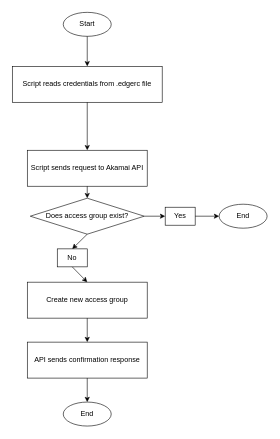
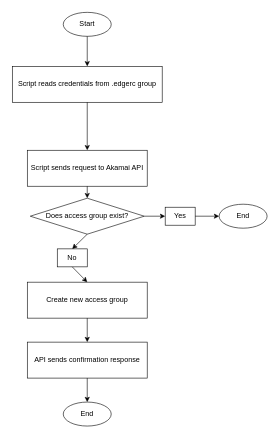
- <mxCell id="3" value="Script reads credentials from .edgerc file" style="rounded=0;whiteSpace=wrap;html=1;" parent="1" vertex="1"><mxGeometry x="20" y="110" width="250" height="60" as="geometry" /></mxCell>
+ <mxCell id="3" value="Script reads credentials from .edgerc group" style="rounded=0;whiteSpace=wrap;html=1;" parent="1" vertex="1"><mxGeometry x="20" y="110" width="250" height="60" as="geometry" /></mxCell>
